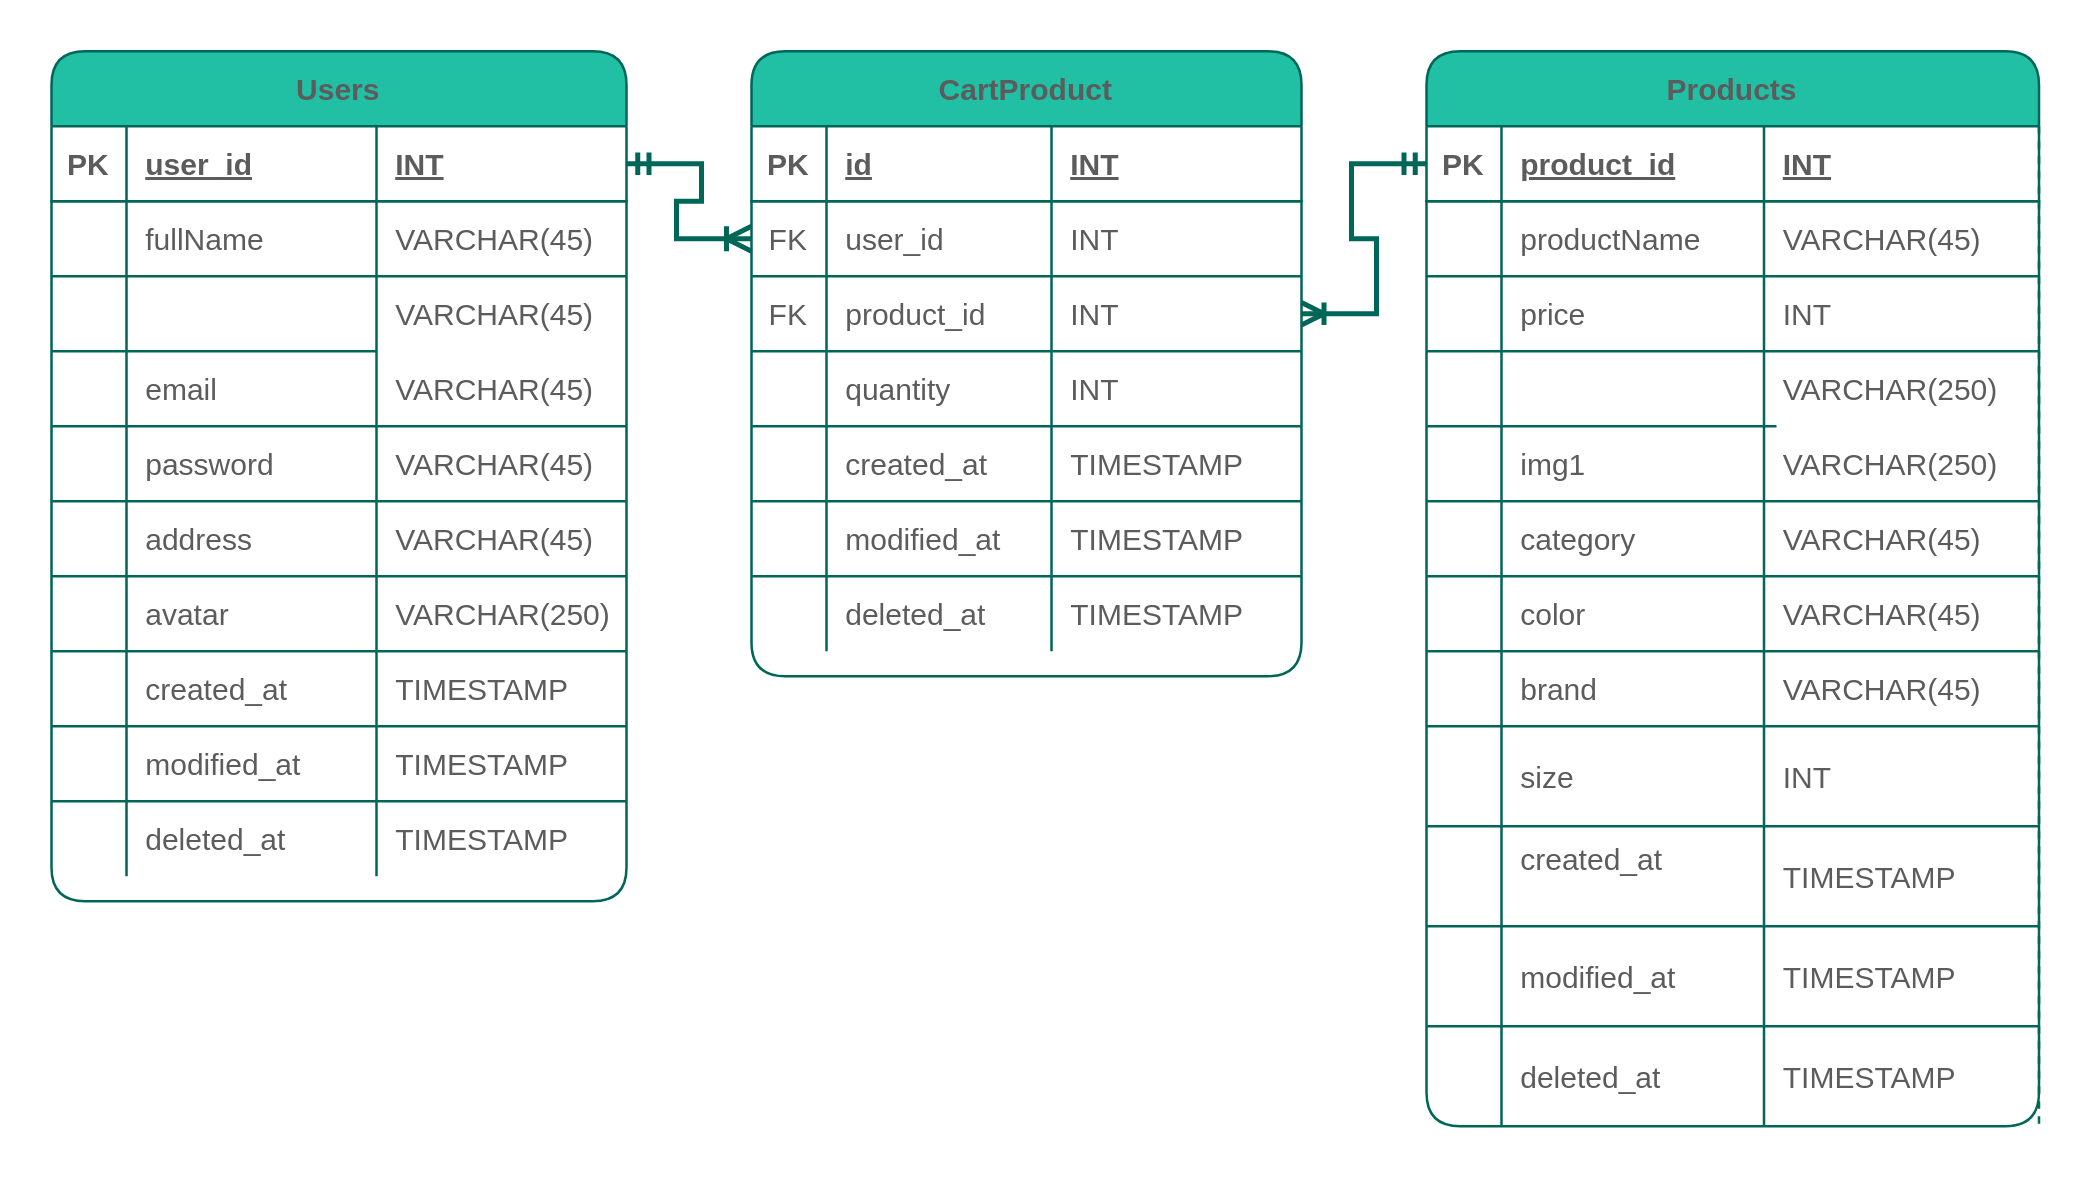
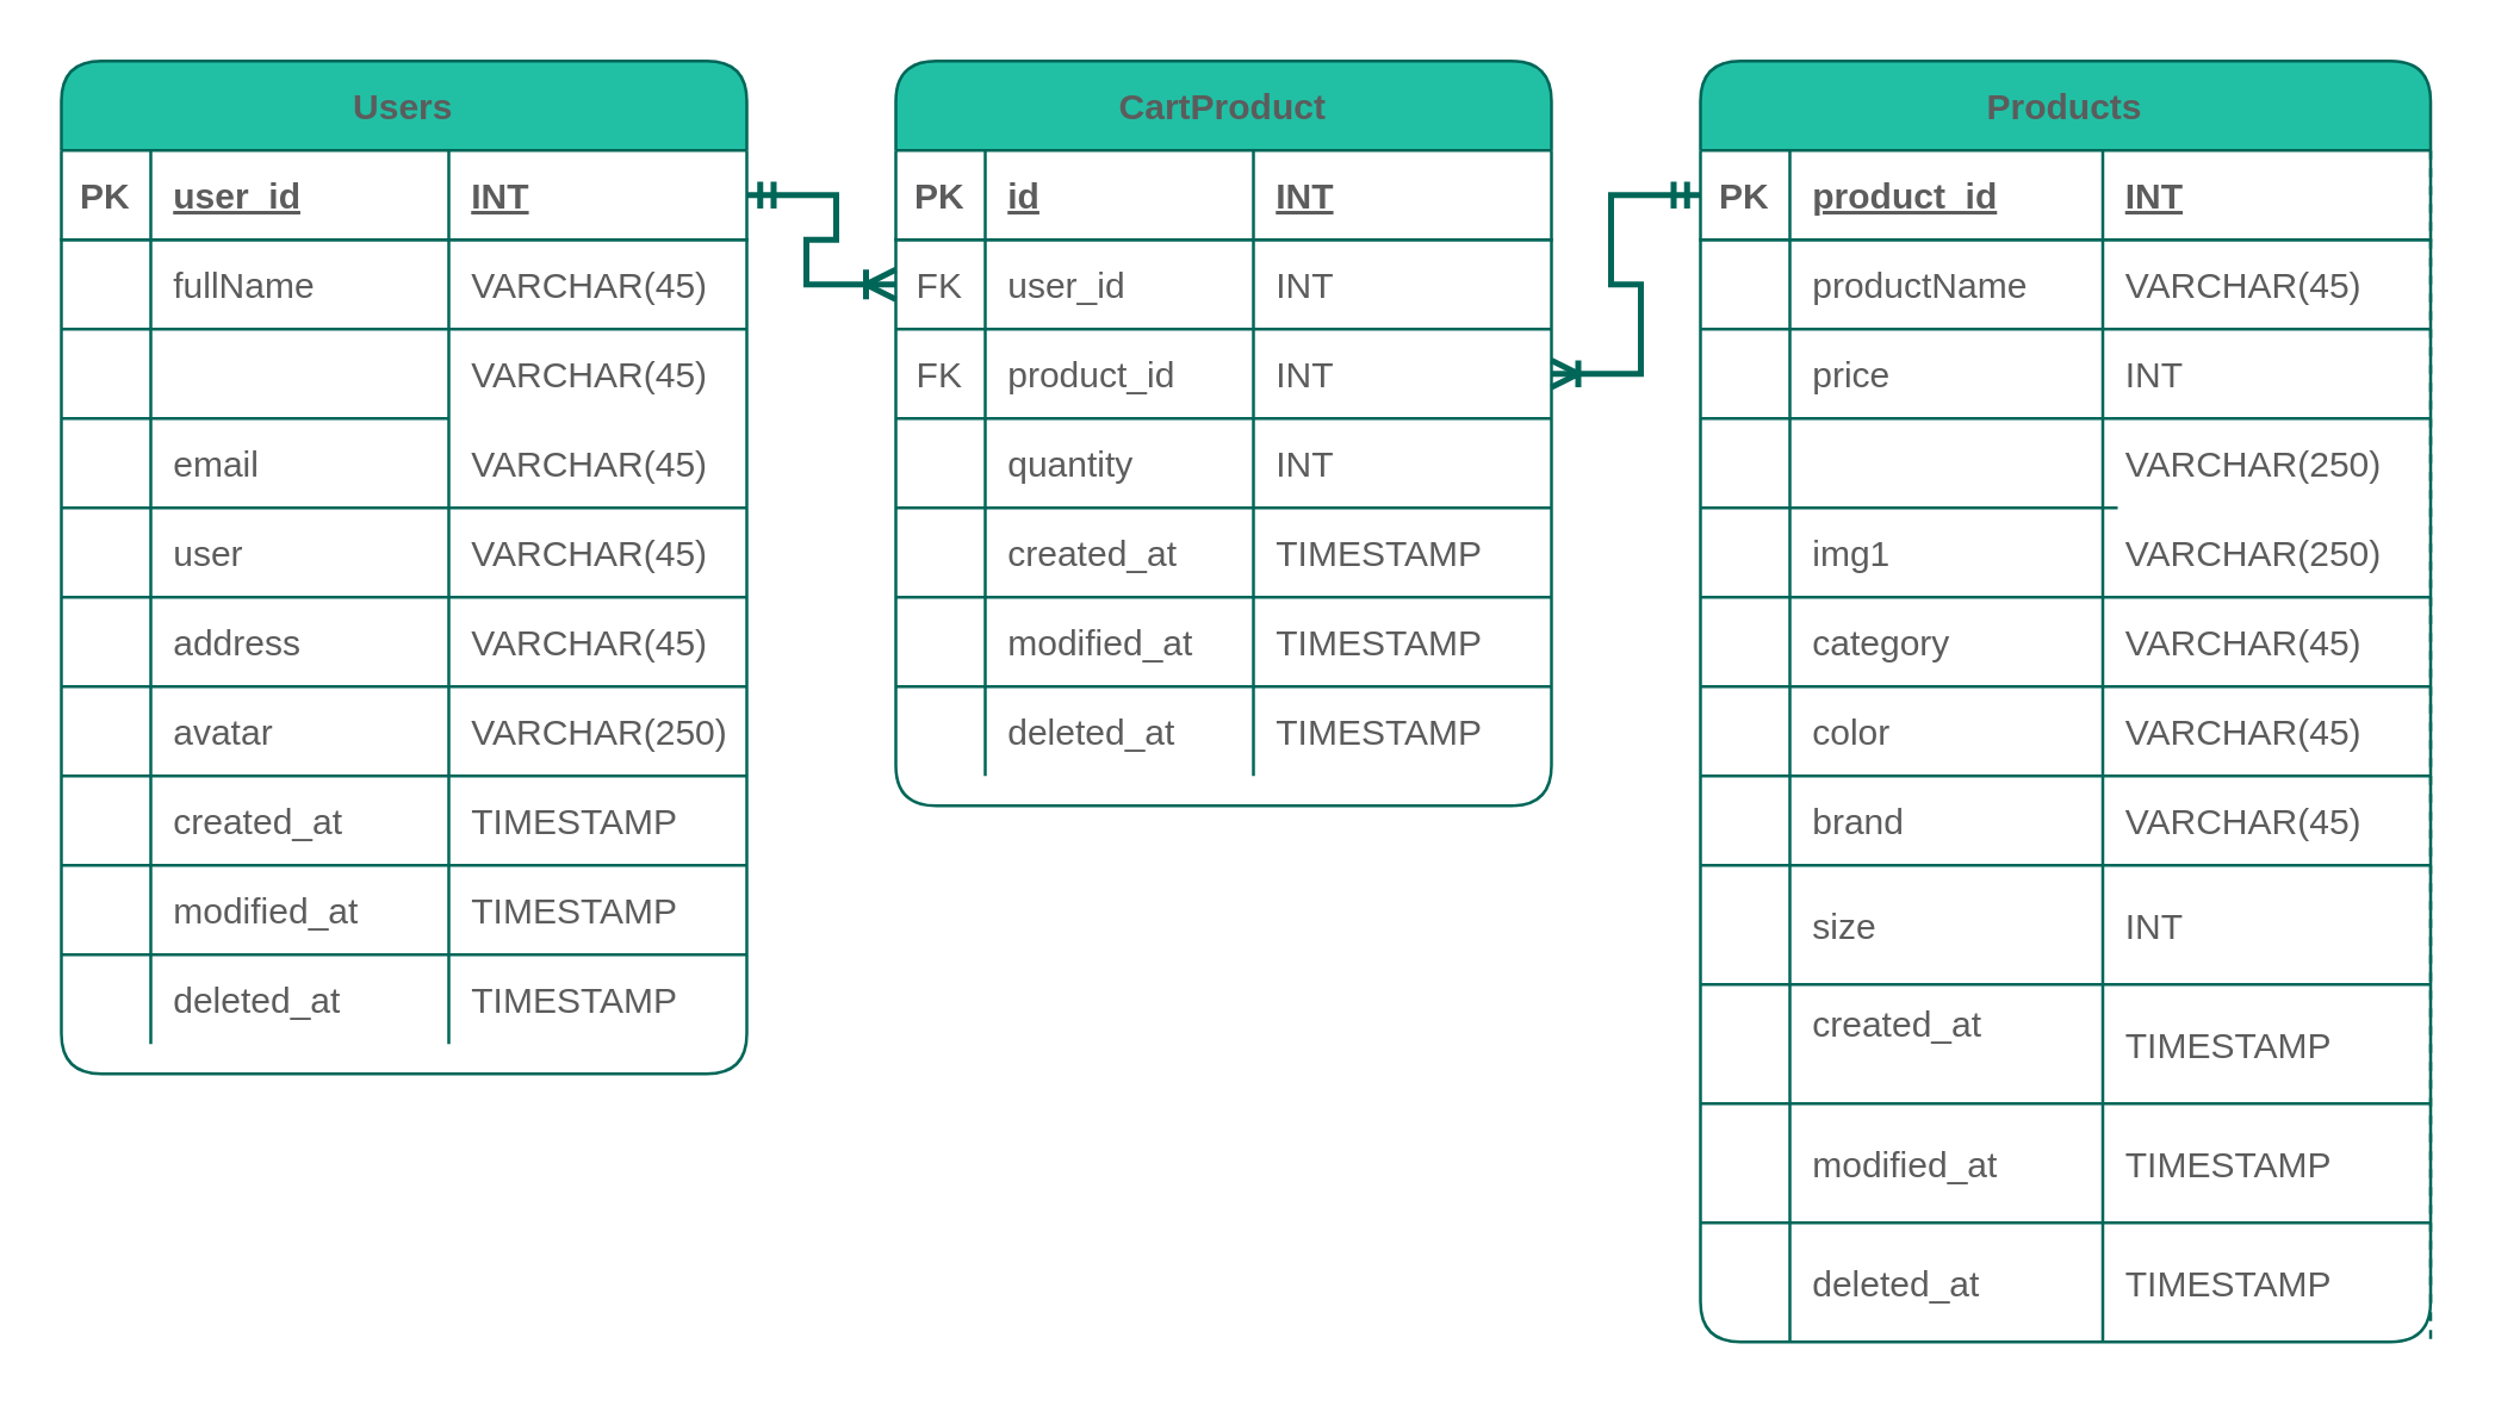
- <mxCell id="20" value="password" style="shape=partialRectangle;overflow=hidden;connectable=0;fillColor=none;top=0;left=0;bottom=0;right=0;align=left;spacingLeft=6;strokeColor=#006658;fontColor=#5C5C5C;rounded=1;" parent="18" vertex="1"><mxGeometry x="30" width="100" height="30" as="geometry"><mxRectangle width="100" height="30" as="alternateBounds" /></mxGeometry></mxCell>
+ <mxCell id="20" value="user" style="shape=partialRectangle;overflow=hidden;connectable=0;fillColor=none;top=0;left=0;bottom=0;right=0;align=left;spacingLeft=6;strokeColor=#006658;fontColor=#5C5C5C;rounded=1;" parent="18" vertex="1"><mxGeometry x="30" width="100" height="30" as="geometry"><mxRectangle width="100" height="30" as="alternateBounds" /></mxGeometry></mxCell>
